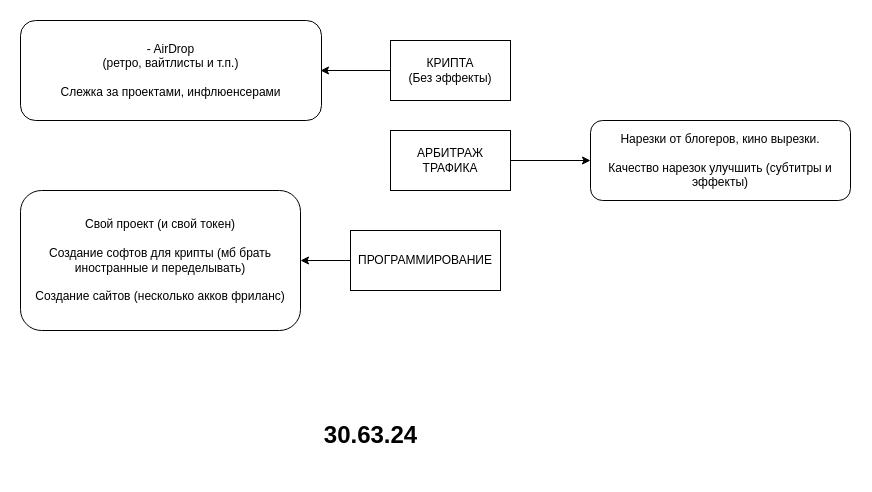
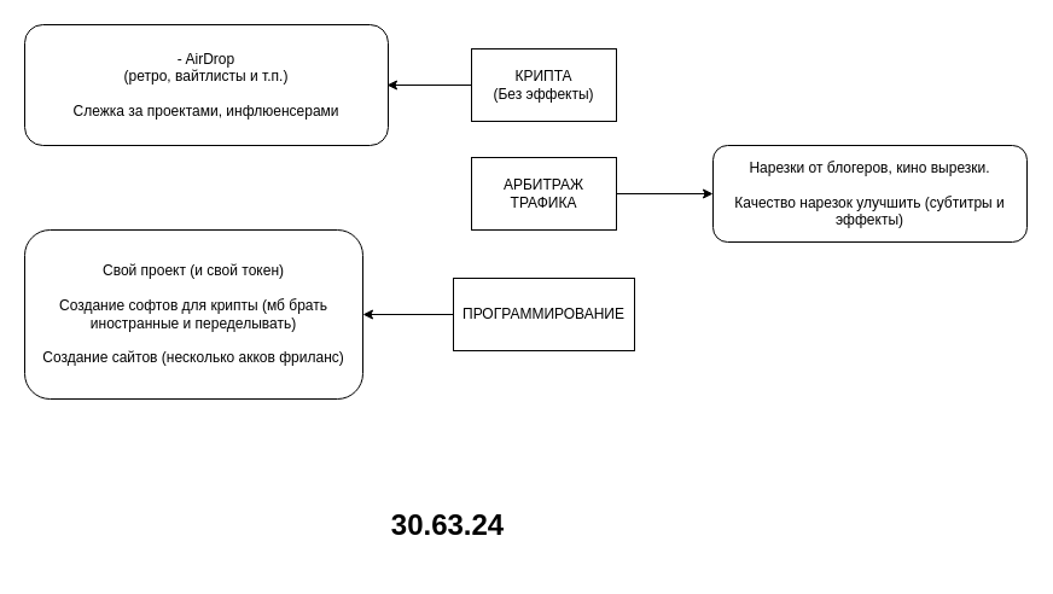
- <mxCell id="4" value="ПРОГРАММИРОВАНИЕ" style="rounded=0;whiteSpace=wrap;html=1;" parent="1" vertex="1"><mxGeometry x="350" y="230" width="150" height="60" as="geometry" /></mxCell>
+ <mxCell id="4" value="ПРОГРАММИРОВАНИЕ" style="rounded=0;whiteSpace=wrap;html=1;" parent="1" vertex="1"><mxGeometry x="375" y="230" width="150" height="60" as="geometry" /></mxCell>
